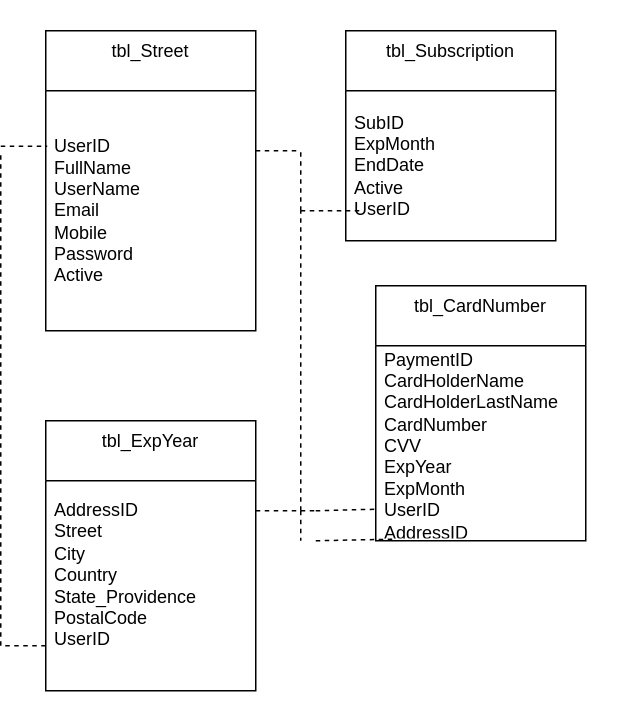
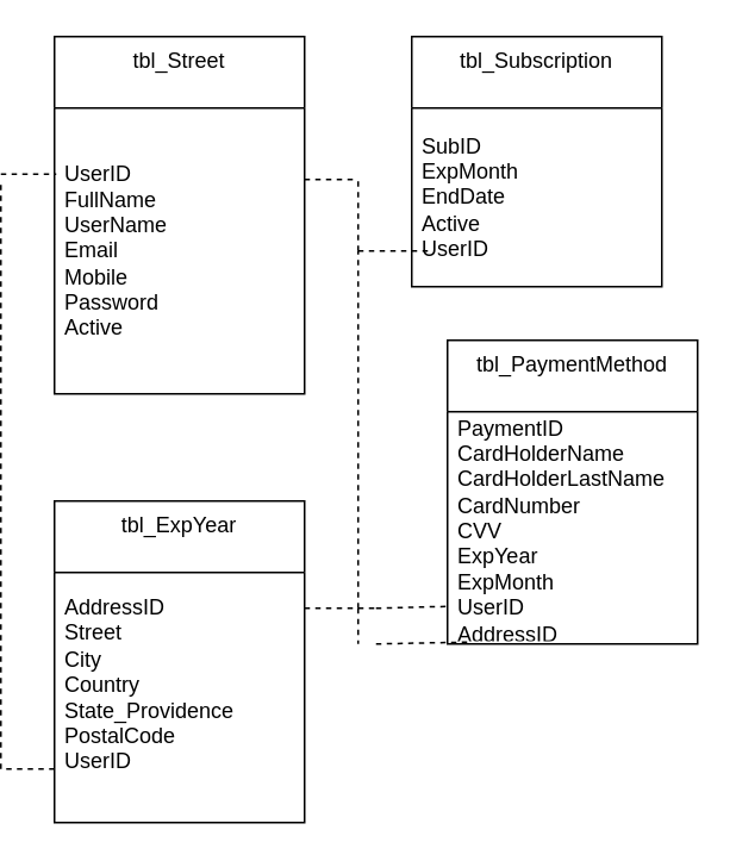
- <mxCell id="14" value="tbl_CardNumber" style="swimlane;fontStyle=0;align=center;verticalAlign=top;childLayout=stackLayout;horizontal=1;startSize=40;horizontalStack=0;resizeParent=1;resizeParentMax=0;resizeLast=0;collapsible=0;marginBottom=0;html=1;whiteSpace=wrap;" vertex="1" parent="1"><mxGeometry x="240" y="190" width="140" height="170" as="geometry" /></mxCell>
+ <mxCell id="14" value="tbl_PaymentMethod" style="swimlane;fontStyle=0;align=center;verticalAlign=top;childLayout=stackLayout;horizontal=1;startSize=40;horizontalStack=0;resizeParent=1;resizeParentMax=0;resizeLast=0;collapsible=0;marginBottom=0;html=1;whiteSpace=wrap;" vertex="1" parent="1"><mxGeometry x="240" y="190" width="140" height="170" as="geometry" /></mxCell>
